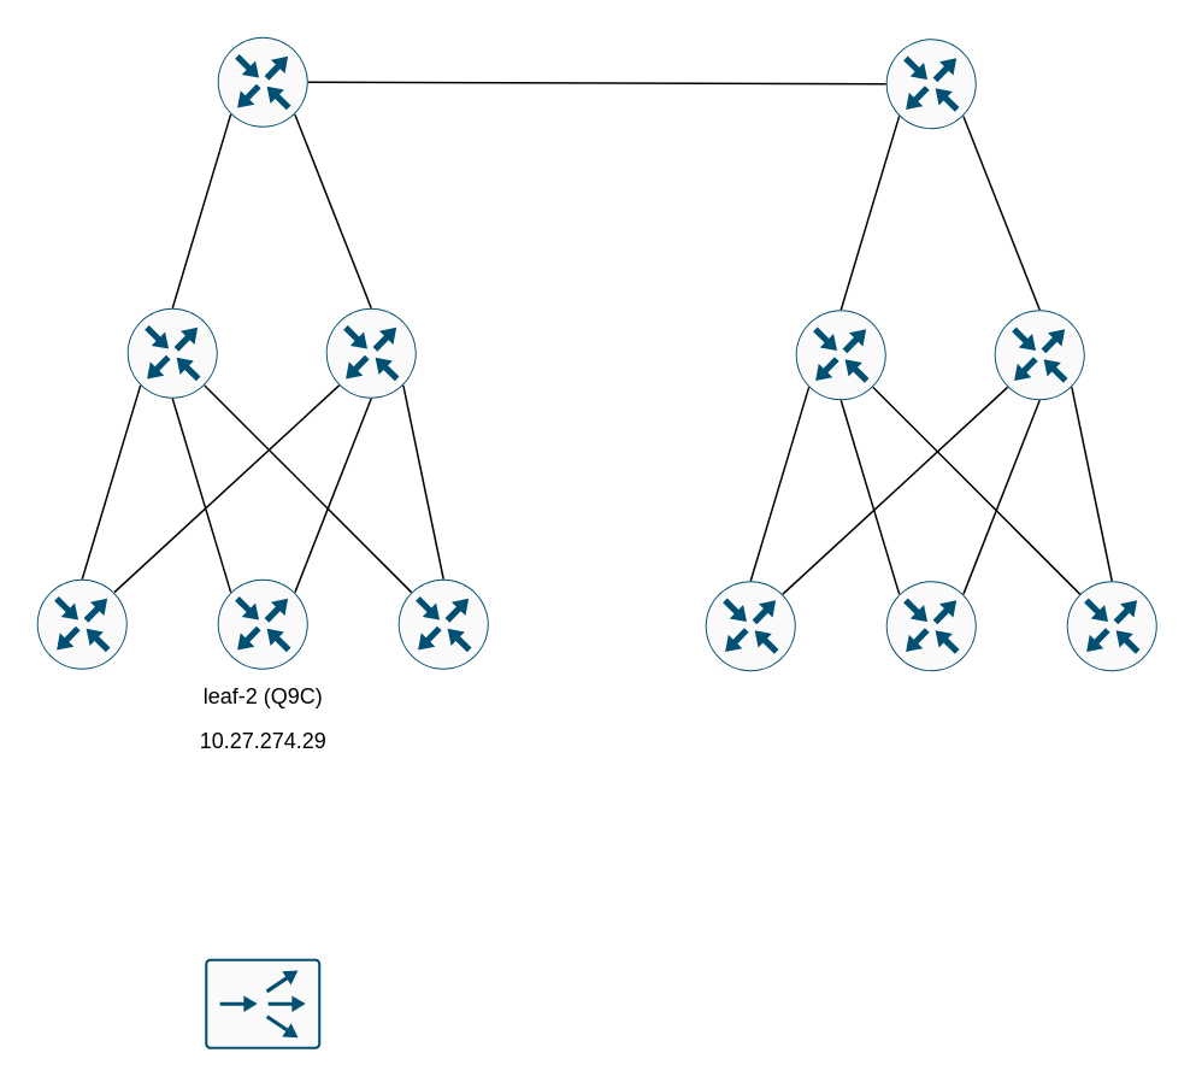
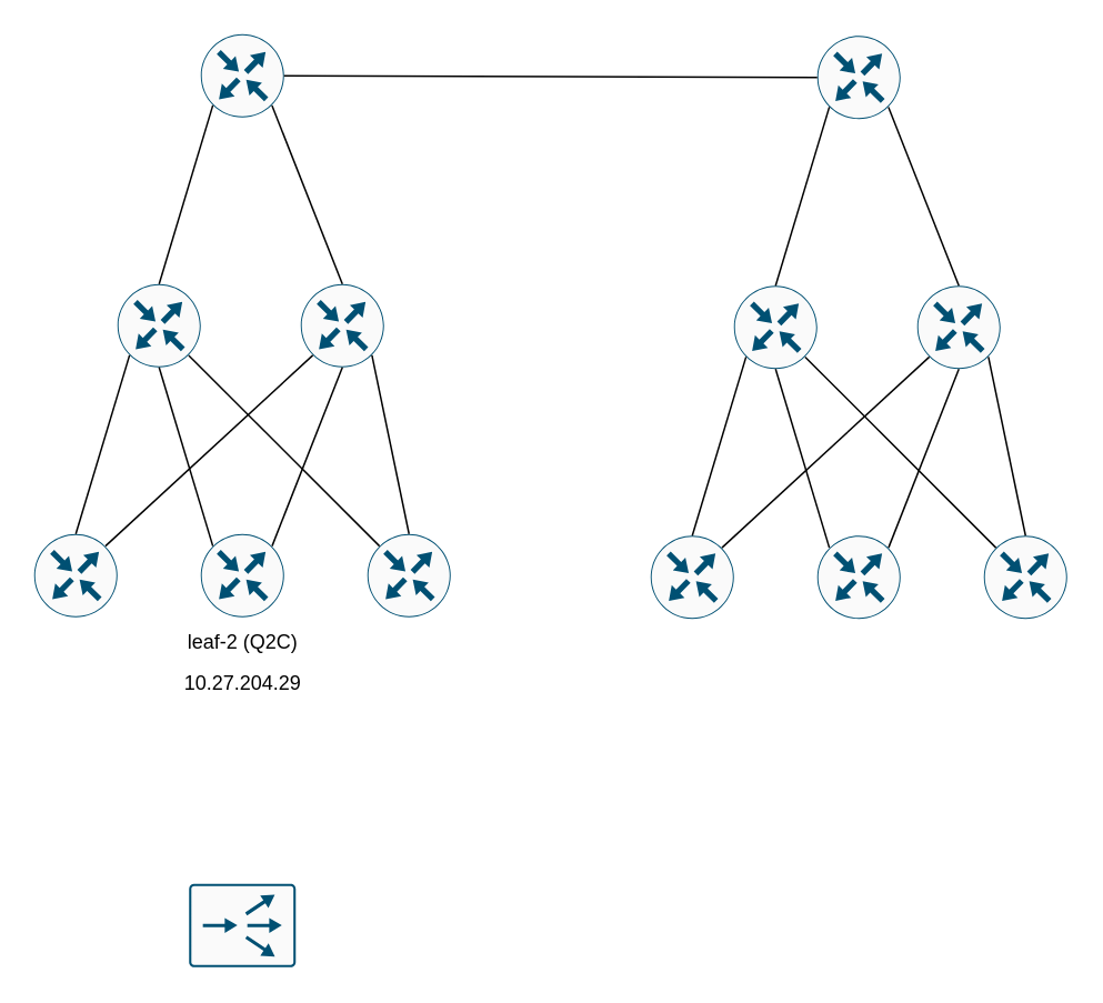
- <mxCell id="32" value="leaf-2 (Q9C)" style="text;html=1;align=center;verticalAlign=middle;resizable=0;points=[];autosize=1;strokeColor=none;fillColor=none;" vertex="1" parent="1"><mxGeometry x="100" y="370" width="90" height="30" as="geometry" /></mxCell>
+ <mxCell id="32" value="leaf-2 (Q2C)" style="text;html=1;align=center;verticalAlign=middle;resizable=0;points=[];autosize=1;strokeColor=none;fillColor=none;" vertex="1" parent="1"><mxGeometry x="100" y="370" width="90" height="30" as="geometry" /></mxCell>
- <mxCell id="33" value="10.27.274.29" style="text;html=1;align=center;verticalAlign=middle;resizable=0;points=[];autosize=1;strokeColor=none;fillColor=none;" vertex="1" parent="1"><mxGeometry x="100" y="395" width="90" height="30" as="geometry" /></mxCell>
+ <mxCell id="33" value="10.27.204.29" style="text;html=1;align=center;verticalAlign=middle;resizable=0;points=[];autosize=1;strokeColor=none;fillColor=none;" vertex="1" parent="1"><mxGeometry x="100" y="395" width="90" height="30" as="geometry" /></mxCell>
